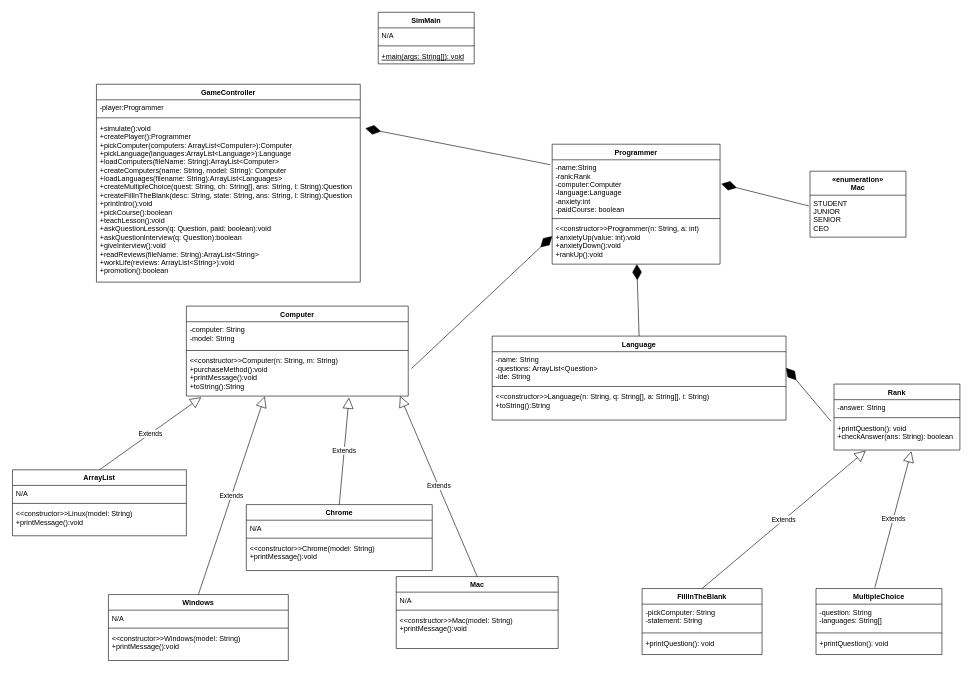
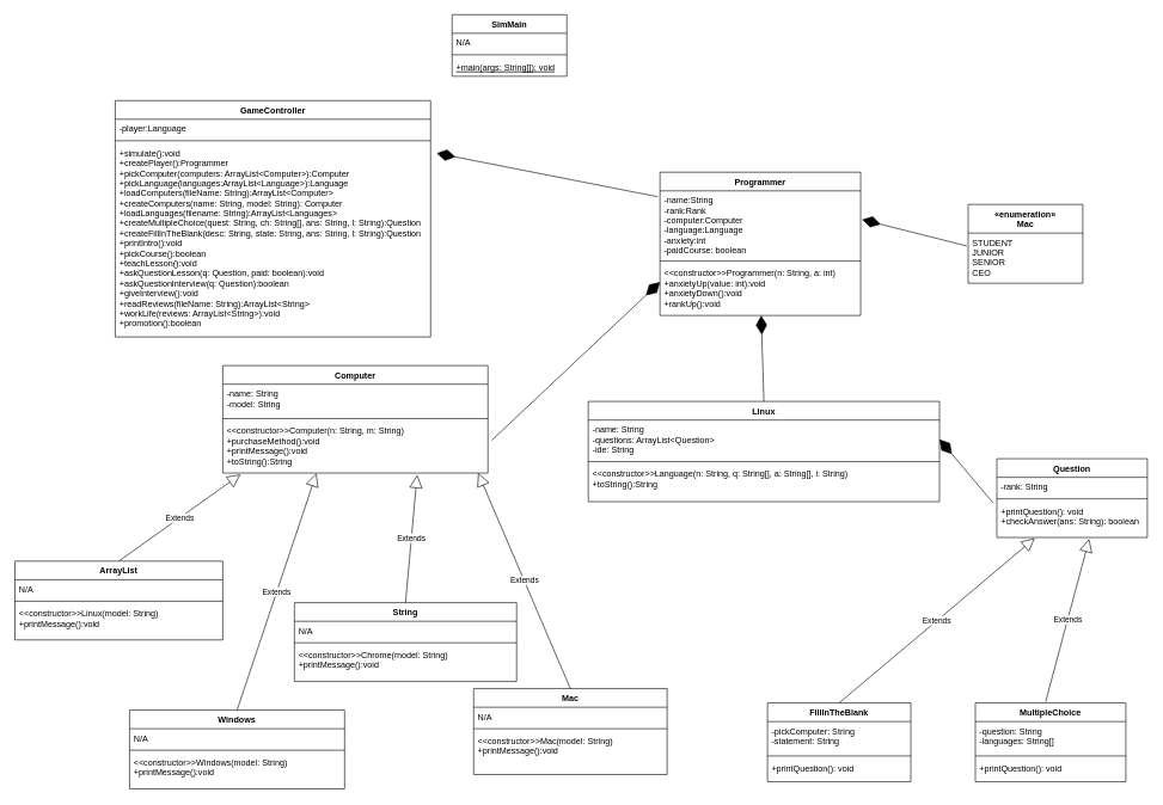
- <mxCell id="3" value="-player:Programmer" style="text;strokeColor=none;fillColor=none;align=left;verticalAlign=top;spacingLeft=4;spacingRight=4;overflow=hidden;rotatable=0;points=[[0,0.5],[1,0.5]];portConstraint=eastwest;" vertex="1" parent="2"><mxGeometry y="26" width="440" height="26" as="geometry" /></mxCell>
+ <mxCell id="3" value="-player:Language" style="text;strokeColor=none;fillColor=none;align=left;verticalAlign=top;spacingLeft=4;spacingRight=4;overflow=hidden;rotatable=0;points=[[0,0.5],[1,0.5]];portConstraint=eastwest;" vertex="1" parent="2"><mxGeometry y="26" width="440" height="26" as="geometry" /></mxCell>
- <mxCell id="31" value="-computer: String&#10;-model: String&#10;" style="text;strokeColor=none;fillColor=none;align=left;verticalAlign=top;spacingLeft=4;spacingRight=4;overflow=hidden;rotatable=0;points=[[0,0.5],[1,0.5]];portConstraint=eastwest;" vertex="1" parent="30"><mxGeometry y="26" width="370" height="44" as="geometry" /></mxCell>
+ <mxCell id="31" value="-name: String&#10;-model: String&#10;" style="text;strokeColor=none;fillColor=none;align=left;verticalAlign=top;spacingLeft=4;spacingRight=4;overflow=hidden;rotatable=0;points=[[0,0.5],[1,0.5]];portConstraint=eastwest;" vertex="1" parent="30"><mxGeometry y="26" width="370" height="44" as="geometry" /></mxCell>
- <mxCell id="6" value="Language" style="swimlane;fontStyle=1;align=center;verticalAlign=top;childLayout=stackLayout;horizontal=1;startSize=26;horizontalStack=0;resizeParent=1;resizeParentMax=0;resizeLast=0;collapsible=1;marginBottom=0;" vertex="1" parent="1"><mxGeometry x="820" y="560" width="490" height="140" as="geometry" /></mxCell>
+ <mxCell id="6" value="Linux" style="swimlane;fontStyle=1;align=center;verticalAlign=top;childLayout=stackLayout;horizontal=1;startSize=26;horizontalStack=0;resizeParent=1;resizeParentMax=0;resizeLast=0;collapsible=1;marginBottom=0;" vertex="1" parent="1"><mxGeometry x="820" y="560" width="490" height="140" as="geometry" /></mxCell>
- <mxCell id="14" value="Rank" style="swimlane;fontStyle=1;align=center;verticalAlign=top;childLayout=stackLayout;horizontal=1;startSize=26;horizontalStack=0;resizeParent=1;resizeParentMax=0;resizeLast=0;collapsible=1;marginBottom=0;" vertex="1" parent="1"><mxGeometry x="1390" y="640" width="210" height="110" as="geometry" /></mxCell>
+ <mxCell id="14" value="Question" style="swimlane;fontStyle=1;align=center;verticalAlign=top;childLayout=stackLayout;horizontal=1;startSize=26;horizontalStack=0;resizeParent=1;resizeParentMax=0;resizeLast=0;collapsible=1;marginBottom=0;" vertex="1" parent="1"><mxGeometry x="1390" y="640" width="210" height="110" as="geometry" /></mxCell>
- <mxCell id="15" value="-answer: String" style="text;strokeColor=none;fillColor=none;align=left;verticalAlign=top;spacingLeft=4;spacingRight=4;overflow=hidden;rotatable=0;points=[[0,0.5],[1,0.5]];portConstraint=eastwest;" vertex="1" parent="14"><mxGeometry y="26" width="210" height="26" as="geometry" /></mxCell>
+ <mxCell id="15" value="-rank: String" style="text;strokeColor=none;fillColor=none;align=left;verticalAlign=top;spacingLeft=4;spacingRight=4;overflow=hidden;rotatable=0;points=[[0,0.5],[1,0.5]];portConstraint=eastwest;" vertex="1" parent="14"><mxGeometry y="26" width="210" height="26" as="geometry" /></mxCell>
- <mxCell id="38" value="Chrome" style="swimlane;fontStyle=1;align=center;verticalAlign=top;childLayout=stackLayout;horizontal=1;startSize=26;horizontalStack=0;resizeParent=1;resizeParentMax=0;resizeLast=0;collapsible=1;marginBottom=0;" vertex="1" parent="1"><mxGeometry x="410" y="841.01" width="310" height="110" as="geometry" /></mxCell>
+ <mxCell id="38" value="String" style="swimlane;fontStyle=1;align=center;verticalAlign=top;childLayout=stackLayout;horizontal=1;startSize=26;horizontalStack=0;resizeParent=1;resizeParentMax=0;resizeLast=0;collapsible=1;marginBottom=0;" vertex="1" parent="1"><mxGeometry x="410" y="841.01" width="310" height="110" as="geometry" /></mxCell>
